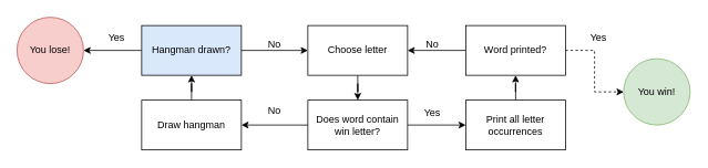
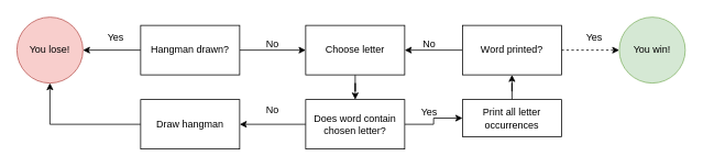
- <mxCell id="12" value="Hangman drawn?" style="whiteSpace=wrap;html=1;fillColor=#dae8fc;" vertex="1" parent="1"><mxGeometry x="170" y="30" width="120" height="60" as="geometry" /></mxCell>
+ <mxCell id="12" value="Hangman drawn?" style="whiteSpace=wrap;html=1;" vertex="1" parent="1"><mxGeometry x="170" y="30" width="120" height="60" as="geometry" /></mxCell>
- <mxCell id="7" value="" style="edgeStyle=orthogonalEdgeStyle;rounded=0;orthogonalLoop=1;jettySize=auto;html=1;" edge="1" parent="1" source="8" target="12"><mxGeometry relative="1" as="geometry" /></mxCell>
+ <mxCell id="7" value="" style="edgeStyle=orthogonalEdgeStyle;rounded=0;orthogonalLoop=1;jettySize=auto;html=1;" edge="1" parent="1" source="8" target="14"><mxGeometry relative="1" as="geometry" /></mxCell>
- <mxCell id="23" value="You win!" style="ellipse;whiteSpace=wrap;html=1;fillColor=#d5e8d4;strokeColor=#82b366;" vertex="1" parent="1"><mxGeometry x="750" y="70" width="80" height="80" as="geometry" /></mxCell>
+ <mxCell id="23" value="You win!" style="ellipse;whiteSpace=wrap;html=1;fillColor=#d5e8d4;strokeColor=#82b366;" vertex="1" parent="1"><mxGeometry x="750" y="20" width="80" height="80" as="geometry" /></mxCell>
- <mxCell id="6" value="Does word contain win letter?" style="whiteSpace=wrap;html=1;" vertex="1" parent="1"><mxGeometry x="370" y="120" width="120" height="60" as="geometry" /></mxCell>
+ <mxCell id="6" value="Does word contain chosen letter?" style="whiteSpace=wrap;html=1;" vertex="1" parent="1"><mxGeometry x="370" y="120" width="120" height="60" as="geometry" /></mxCell>
- <mxCell id="17" value="Print all letter occurrences" style="whiteSpace=wrap;html=1;" vertex="1" parent="1"><mxGeometry x="560" y="120" width="120" height="60" as="geometry" /></mxCell>
+ <mxCell id="17" value="Print all letter occurrences" style="whiteSpace=wrap;html=1;" vertex="1" parent="1"><mxGeometry x="560" y="120" width="120" height="45" as="geometry" /></mxCell>
